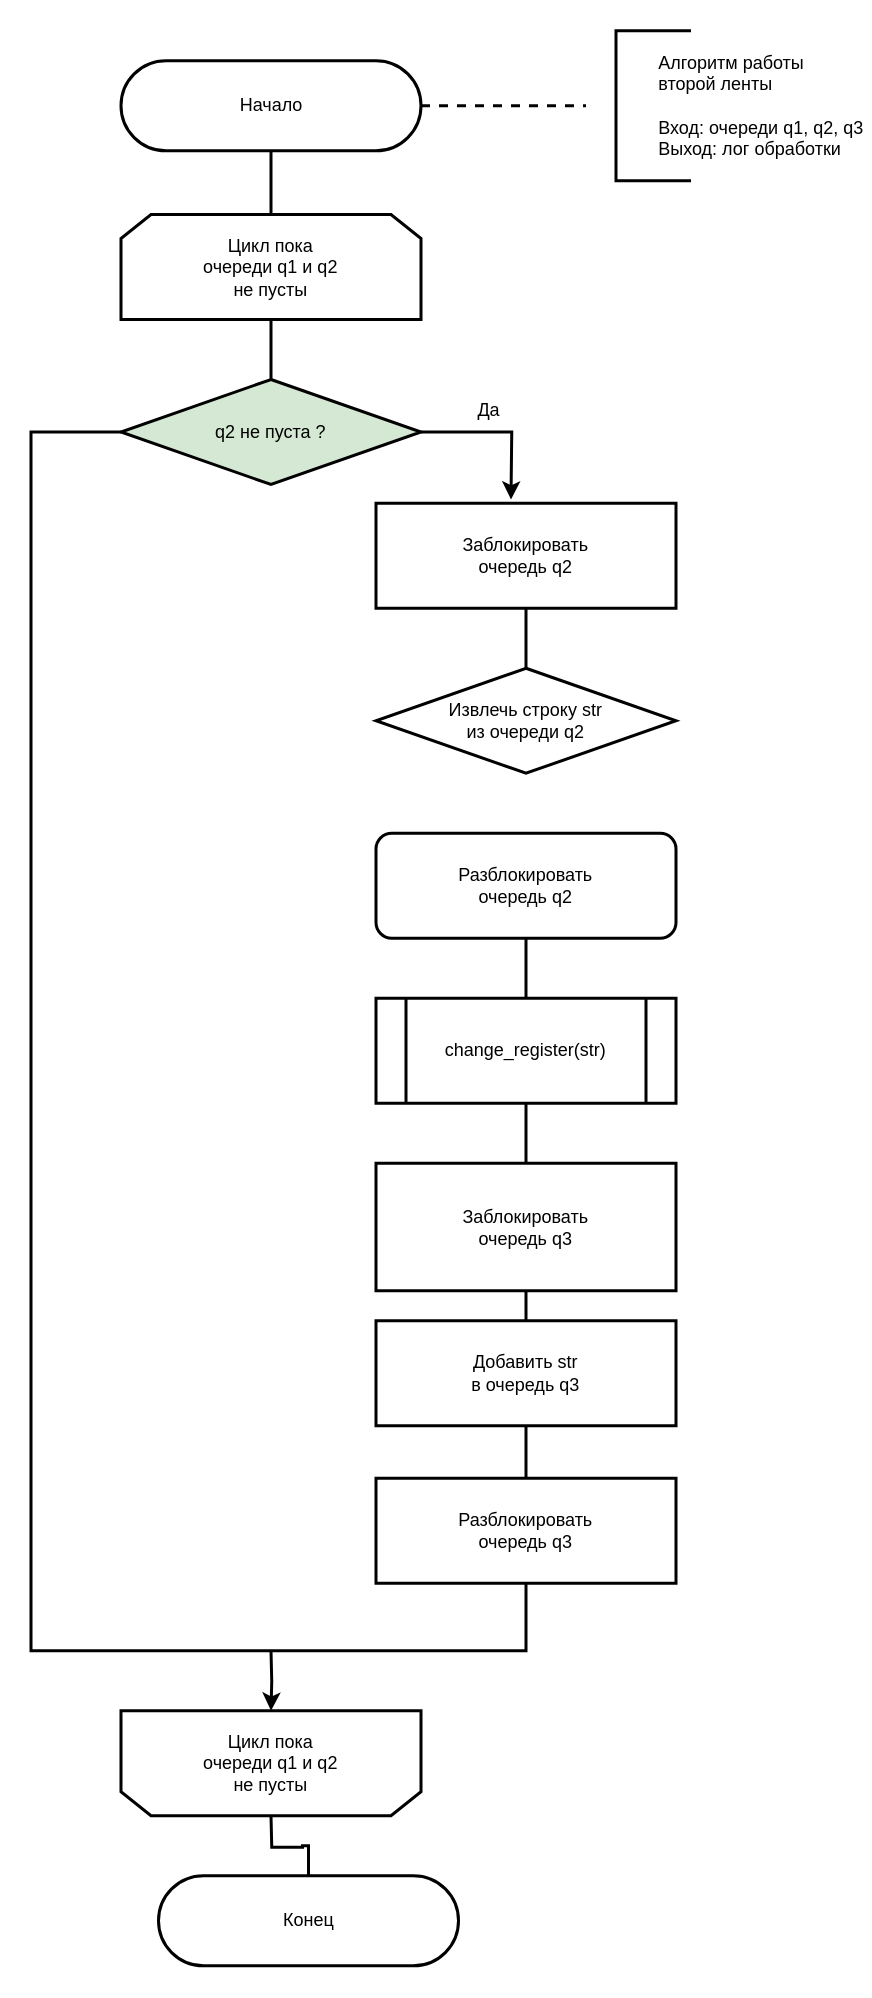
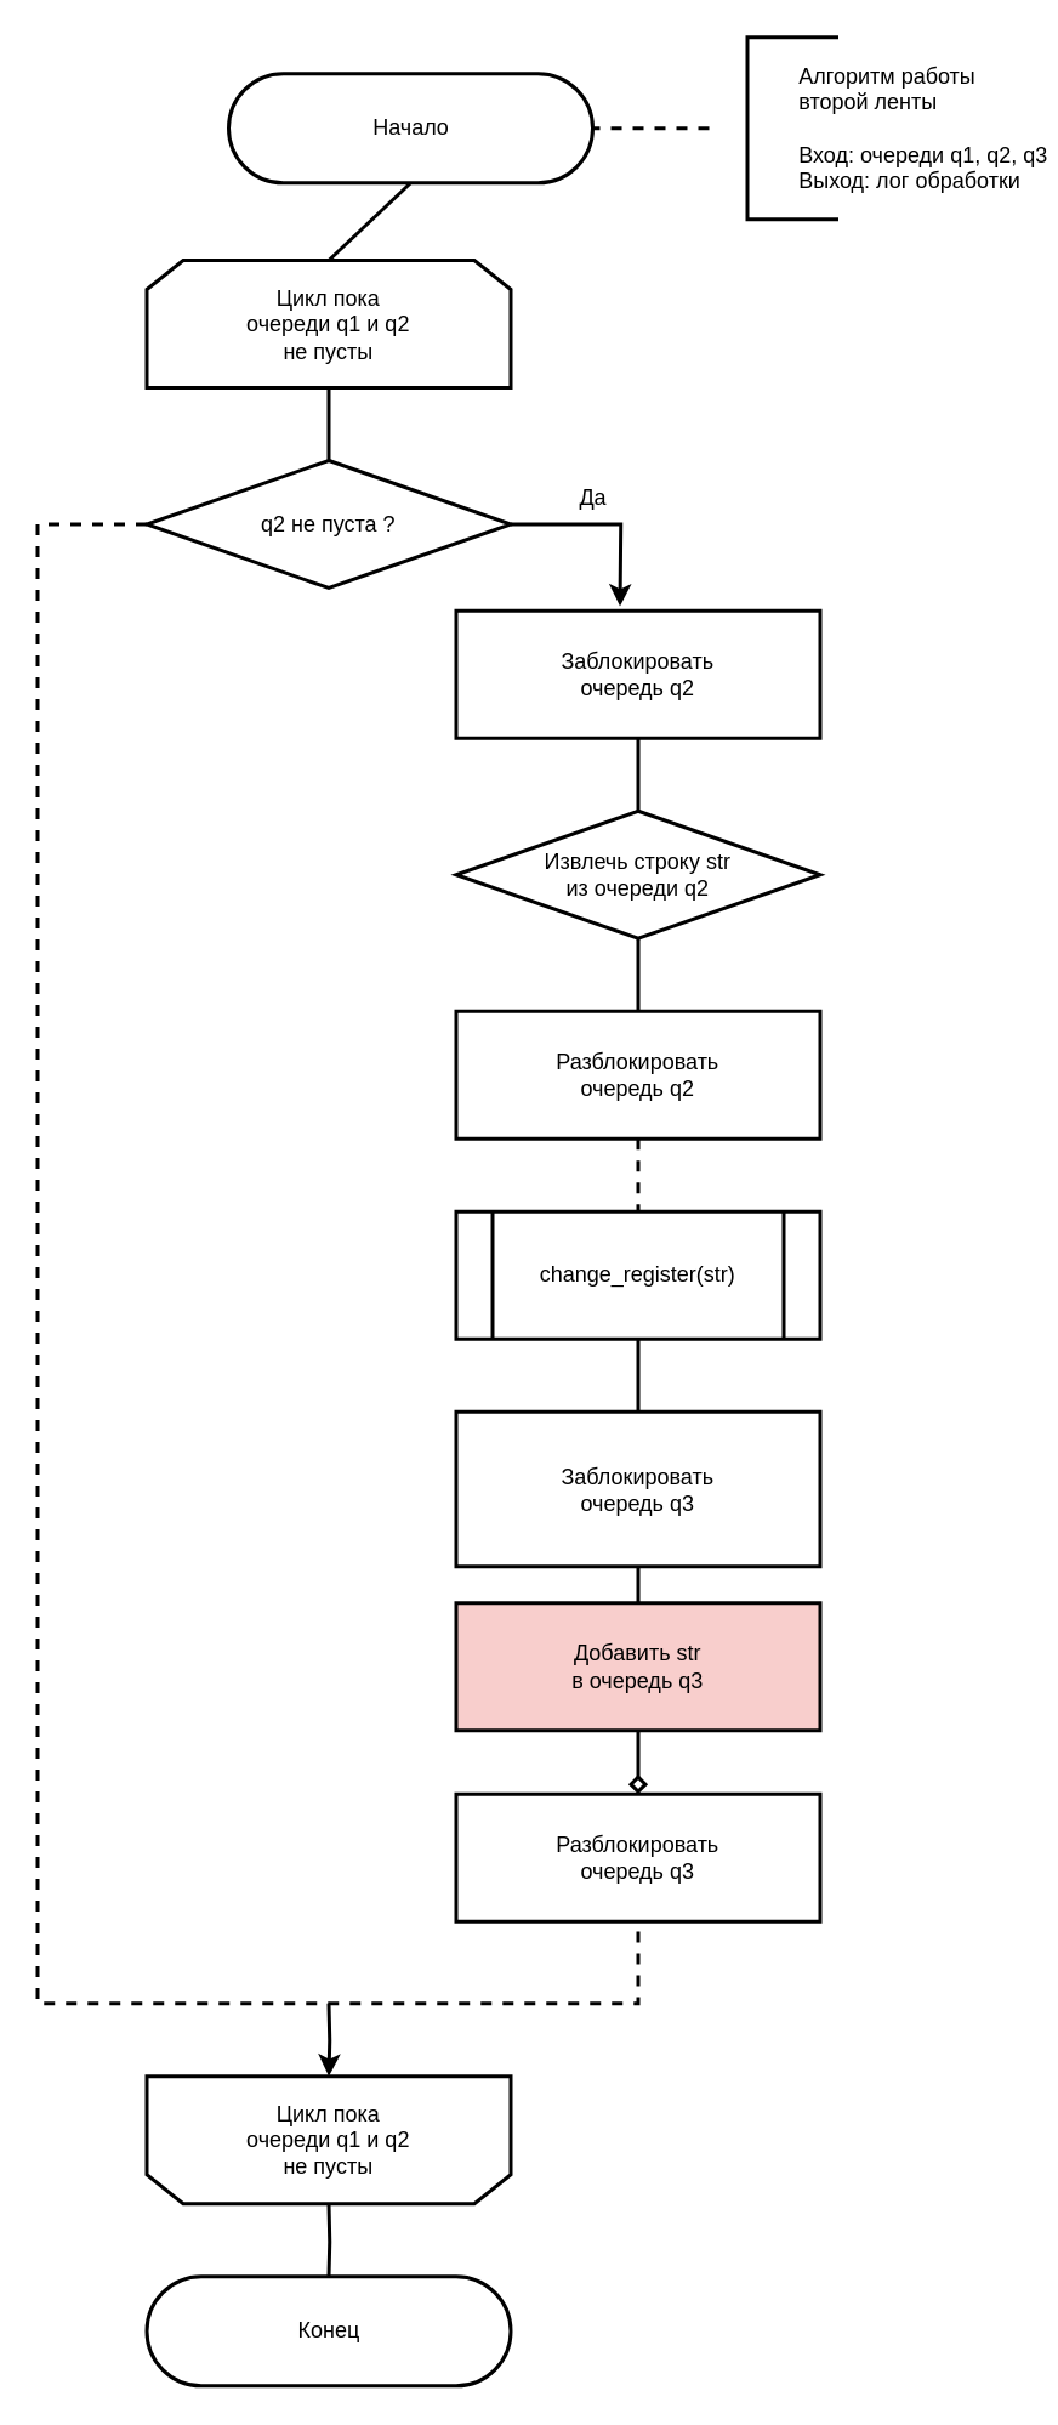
- <mxCell id="4" value="&lt;font style=&quot;font-size: 12px&quot;&gt;Начало&lt;/font&gt;" style="html=1;dashed=0;whitespace=wrap;shape=mxgraph.dfd.start;strokeWidth=2;" parent="1" vertex="1"><mxGeometry x="80" y="40" width="200" height="60" as="geometry" /></mxCell>
+ <mxCell id="4" value="&lt;font style=&quot;font-size: 12px&quot;&gt;Начало&lt;/font&gt;" style="html=1;dashed=0;whitespace=wrap;shape=mxgraph.dfd.start;strokeWidth=2;" parent="1" vertex="1"><mxGeometry x="125" y="40" width="200" height="60" as="geometry" /></mxCell>
- <mxCell id="15" value="q2 не пуста ?" style="rhombus;whiteSpace=wrap;html=1;strokeWidth=2;fillColor=#d5e8d4;" parent="1" vertex="1"><mxGeometry x="80" y="252.5" width="200" height="70" as="geometry" /></mxCell>
+ <mxCell id="15" value="q2 не пуста ?" style="rhombus;whiteSpace=wrap;html=1;strokeWidth=2;" parent="1" vertex="1"><mxGeometry x="80" y="252.5" width="200" height="70" as="geometry" /></mxCell>
+ <mxCell id="21" style="edgeStyle=none;html=1;exitX=0.5;exitY=1;exitDx=0;exitDy=0;entryX=0.5;entryY=0;entryDx=0;entryDy=0;endArrow=none;endFill=0;strokeWidth=2;" parent="1" source="22" target="27" edge="1"><mxGeometry relative="1" as="geometry" /></mxCell>
- <mxCell id="27" value="&lt;font&gt;&lt;div&gt;Разблокировать&lt;/div&gt;&lt;div&gt;очередь q2&lt;/div&gt;&lt;/font&gt;" style="whiteSpace=wrap;html=1;strokeWidth=2;align=center;rounded=1;" parent="1" vertex="1"><mxGeometry x="250" y="555" width="200" height="70" as="geometry" /></mxCell>
+ <mxCell id="27" value="&lt;font&gt;&lt;div&gt;Разблокировать&lt;/div&gt;&lt;div&gt;очередь q2&lt;/div&gt;&lt;/font&gt;" style="rounded=0;whiteSpace=wrap;html=1;strokeWidth=2;align=center;" parent="1" vertex="1"><mxGeometry x="250" y="555" width="200" height="70" as="geometry" /></mxCell>
- <mxCell id="26" style="edgeStyle=none;html=1;exitX=0.5;exitY=1;exitDx=0;exitDy=0;entryX=0.5;entryY=0;entryDx=0;entryDy=0;endArrow=none;endFill=0;strokeWidth=2;" parent="1" source="27" target="20" edge="1"><mxGeometry relative="1" as="geometry" /></mxCell>
+ <mxCell id="26" style="edgeStyle=none;html=1;exitX=0.5;exitY=1;exitDx=0;exitDy=0;entryX=0.5;entryY=0;entryDx=0;entryDy=0;endArrow=none;endFill=0;strokeWidth=2;dashed=1;" parent="1" source="27" target="20" edge="1"><mxGeometry relative="1" as="geometry" /></mxCell>
- <mxCell id="14" style="edgeStyle=orthogonalEdgeStyle;html=1;exitX=0;exitY=0.5;exitDx=0;exitDy=0;entryX=0.5;entryY=1;entryDx=0;entryDy=0;endArrow=none;endFill=0;strokeWidth=2;rounded=0;" parent="1" source="15" target="30" edge="1"><mxGeometry relative="1" as="geometry"><Array as="points"><mxPoint x="20" y="288" /><mxPoint x="20" y="1100" /><mxPoint x="350" y="1100" /></Array></mxGeometry></mxCell>
+ <mxCell id="14" style="edgeStyle=orthogonalEdgeStyle;html=1;exitX=0;exitY=0.5;exitDx=0;exitDy=0;entryX=0.5;entryY=1;entryDx=0;entryDy=0;endArrow=none;endFill=0;strokeWidth=2;rounded=0;dashed=1;" parent="1" source="15" target="30" edge="1"><mxGeometry relative="1" as="geometry"><Array as="points"><mxPoint x="20" y="288" /><mxPoint x="20" y="1100" /><mxPoint x="350" y="1100" /></Array></mxGeometry></mxCell>
- <mxCell id="24" value="&lt;font&gt;Добавить str&lt;br&gt;в очередь q3&lt;br&gt;&lt;/font&gt;" style="rounded=0;whiteSpace=wrap;html=1;strokeWidth=2;align=center;" parent="1" vertex="1"><mxGeometry x="250" y="880" width="200" height="70" as="geometry" /></mxCell>
+ <mxCell id="24" value="&lt;font&gt;Добавить str&lt;br&gt;в очередь q3&lt;br&gt;&lt;/font&gt;" style="rounded=0;whiteSpace=wrap;html=1;strokeWidth=2;align=center;fillColor=#f8cecc;" parent="1" vertex="1"><mxGeometry x="250" y="880" width="200" height="70" as="geometry" /></mxCell>
- <mxCell id="23" style="edgeStyle=none;html=1;exitX=0.5;exitY=1;exitDx=0;exitDy=0;entryX=0.5;entryY=0;entryDx=0;entryDy=0;endArrow=none;endFill=0;strokeWidth=2;" parent="1" source="24" target="30" edge="1"><mxGeometry relative="1" as="geometry" /></mxCell>
+ <mxCell id="23" style="edgeStyle=none;html=1;exitX=0.5;exitY=1;exitDx=0;exitDy=0;entryX=0.5;entryY=0;entryDx=0;entryDy=0;endArrow=diamond;endFill=0;strokeWidth=2;" parent="1" source="24" target="30" edge="1"><mxGeometry relative="1" as="geometry" /></mxCell>
- <mxCell id="6" value="&lt;font style=&quot;font-size: 12px&quot;&gt;Конец&lt;/font&gt;" style="html=1;dashed=0;whitespace=wrap;shape=mxgraph.dfd.start;strokeWidth=2;" parent="1" vertex="1"><mxGeometry x="105" y="1250" width="200" height="60" as="geometry" /></mxCell>
+ <mxCell id="6" value="&lt;font style=&quot;font-size: 12px&quot;&gt;Конец&lt;/font&gt;" style="html=1;dashed=0;whitespace=wrap;shape=mxgraph.dfd.start;strokeWidth=2;" parent="1" vertex="1"><mxGeometry x="80" y="1250" width="200" height="60" as="geometry" /></mxCell>
